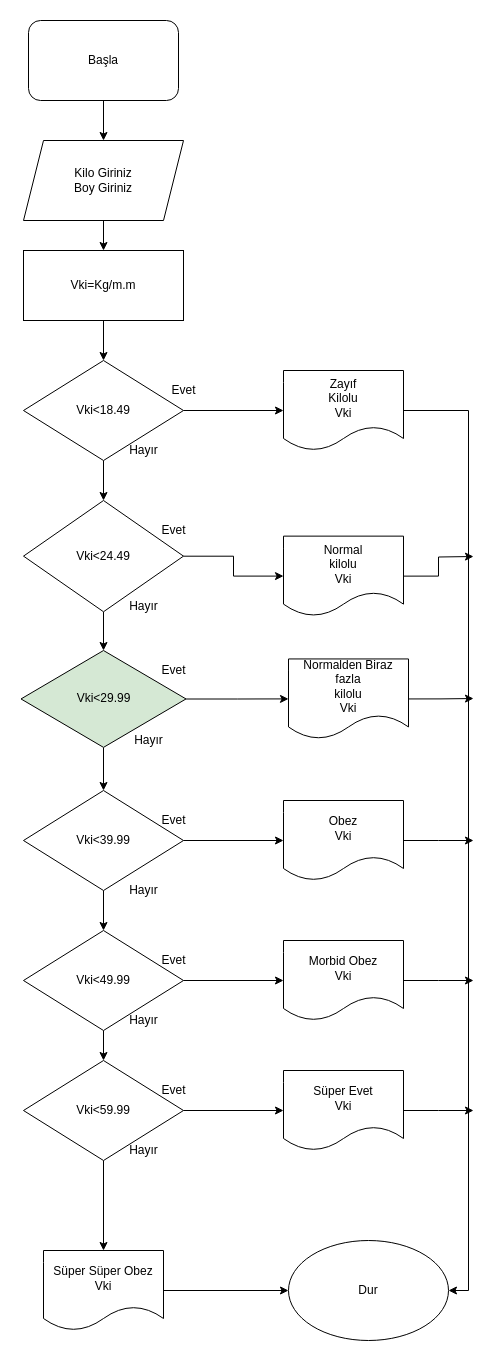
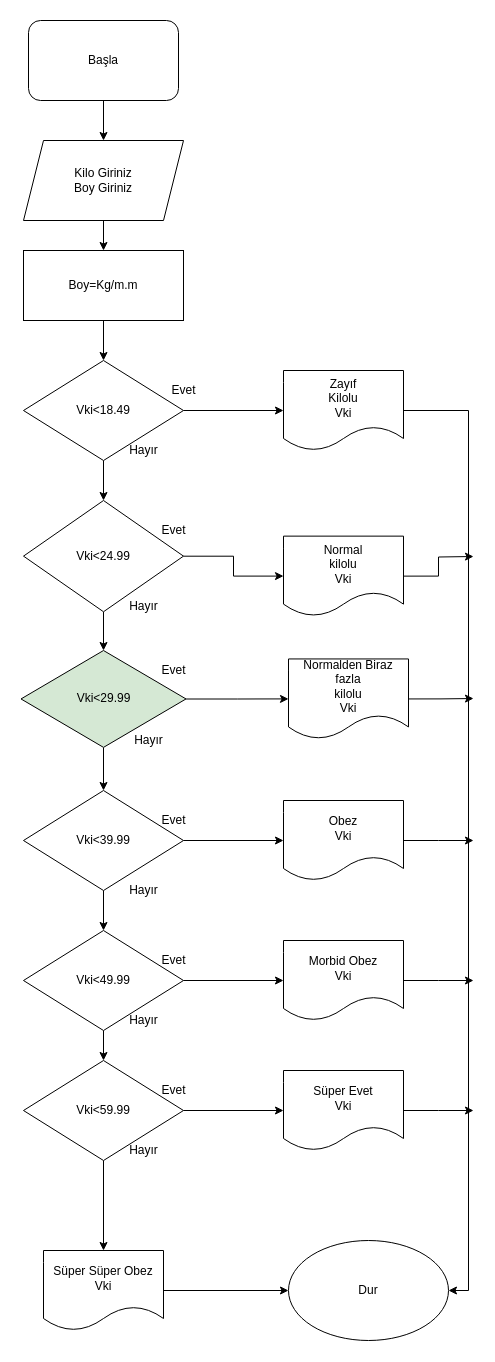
- <mxCell id="7" value="Vki=Kg/m.m" style="whiteSpace=wrap;html=1;" parent="1" vertex="1"><mxGeometry x="23" y="250" width="160" height="70" as="geometry" /></mxCell>
+ <mxCell id="7" value="Boy=Kg/m.m" style="whiteSpace=wrap;html=1;" parent="1" vertex="1"><mxGeometry x="23" y="250" width="160" height="70" as="geometry" /></mxCell>
- <mxCell id="13" value="Vki&amp;lt;24.49" style="rhombus;whiteSpace=wrap;html=1;" parent="1" vertex="1"><mxGeometry x="23" y="500" width="160" height="111.25" as="geometry" /></mxCell>
+ <mxCell id="13" value="Vki&amp;lt;24.99" style="rhombus;whiteSpace=wrap;html=1;" parent="1" vertex="1"><mxGeometry x="23" y="500" width="160" height="111.25" as="geometry" /></mxCell>
